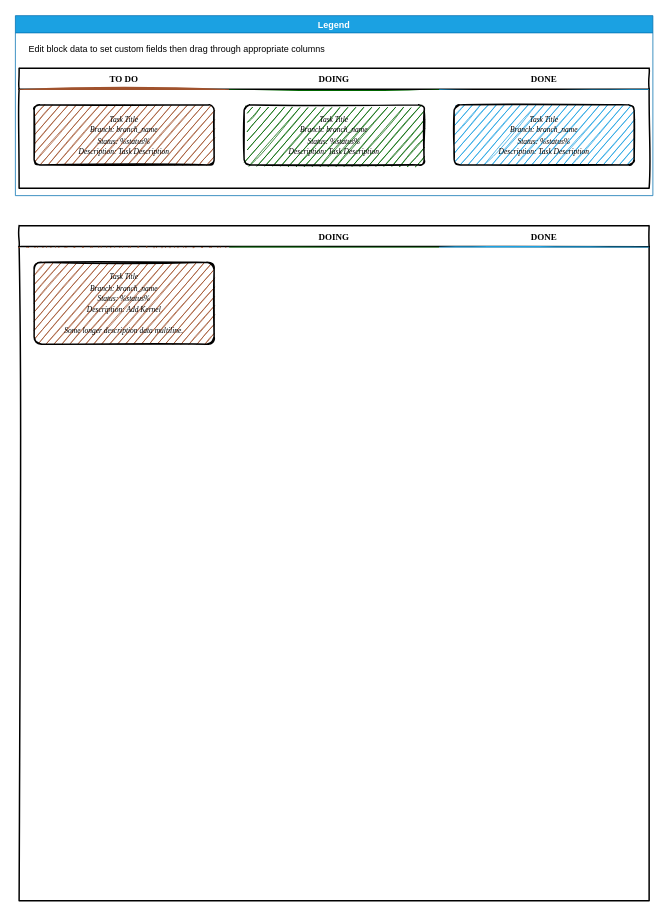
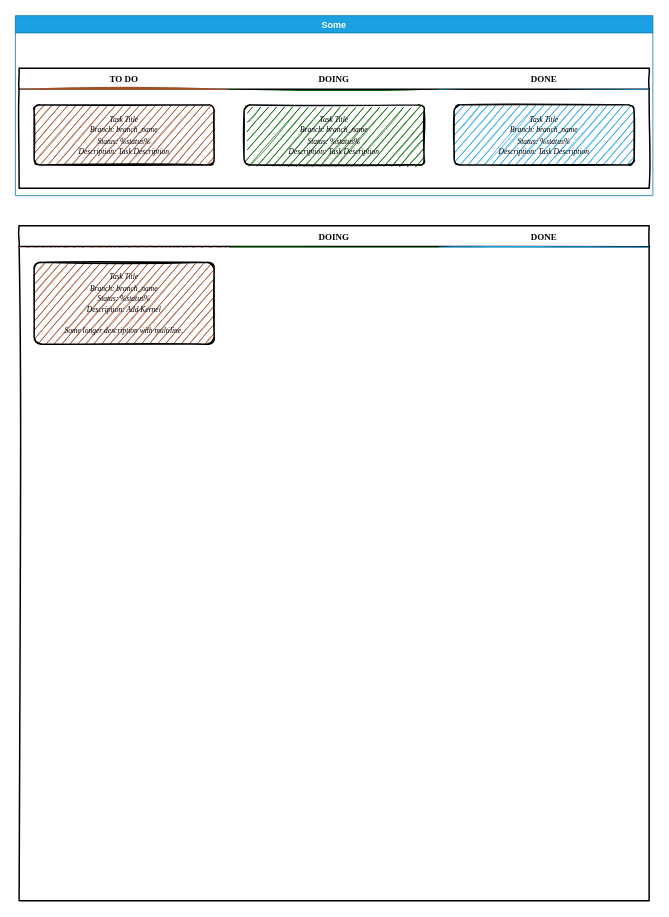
- <mxCell id="7" value="Legend" style="swimlane;fillColor=#1ba1e2;fontColor=#ffffff;strokeColor=#006EAF;" parent="1" vertex="1"><mxGeometry width="850" height="240" as="geometry" x="20" y="20" /></mxCell>
+ <mxCell id="7" value="Some" style="swimlane;fillColor=#1ba1e2;fontColor=#ffffff;strokeColor=#006EAF;" parent="1" vertex="1"><mxGeometry width="850" height="240" as="geometry" x="20" y="20" /></mxCell>
- <mxCell id="15" value="Edit block data to set custom fields then drag through appropriate columns" style="text;html=1;align=center;verticalAlign=middle;resizable=0;points=[];autosize=1;strokeColor=none;fillColor=none;" parent="7" vertex="1"><mxGeometry x="5" y="30" width="420" height="30" as="geometry" /></mxCell>
- <mxCell id="4" value="&lt;i style=&quot;font-weight: 400;&quot;&gt;&lt;font style=&quot;font-size: 10px;&quot;&gt;Task Title&lt;/font&gt;&lt;/i&gt;&lt;br&gt;&lt;i style=&quot;font-weight: 400;&quot;&gt;&lt;font style=&quot;font-size: 10px;&quot;&gt;Branch: branch_name&lt;/font&gt;&lt;/i&gt;&lt;br&gt;&lt;span style=&quot;font-weight: normal&quot;&gt;&lt;i&gt;&lt;font style=&quot;font-size: 10px&quot;&gt;Status: %status%&lt;br&gt;Description: Add Kernel&#10;&#10;Some longer description data multiline.&lt;br&gt;&lt;/font&gt;&lt;/i&gt;&lt;/span&gt;" style="whiteSpace=wrap;html=1;strokeWidth=2;fillColor=swimlane;fontStyle=1;spacingTop=0;rounded=1;arcSize=9;points=[];sketch=1;fontFamily=Permanent Marker;hachureGap=8;fillWeight=1;" parent="3" vertex="1"><mxGeometry x="20" y="21" width="240" height="109" as="geometry" /></mxCell>
+ <mxCell id="4" value="&lt;i style=&quot;font-weight: 400;&quot;&gt;&lt;font style=&quot;font-size: 10px;&quot;&gt;Task Title&lt;/font&gt;&lt;/i&gt;&lt;br&gt;&lt;i style=&quot;font-weight: 400;&quot;&gt;&lt;font style=&quot;font-size: 10px;&quot;&gt;Branch: branch_name&lt;/font&gt;&lt;/i&gt;&lt;br&gt;&lt;span style=&quot;font-weight: normal&quot;&gt;&lt;i&gt;&lt;font style=&quot;font-size: 10px&quot;&gt;Status: %status%&lt;br&gt;Description: Add Kernel&#10;&#10;Some longer description with multiline.&lt;br&gt;&lt;/font&gt;&lt;/i&gt;&lt;/span&gt;" style="whiteSpace=wrap;html=1;strokeWidth=2;fillColor=swimlane;fontStyle=1;spacingTop=0;rounded=1;arcSize=9;points=[];sketch=1;fontFamily=Permanent Marker;hachureGap=8;fillWeight=1;" parent="3" vertex="1"><mxGeometry x="20" y="21" width="240" height="109" as="geometry" /></mxCell>
